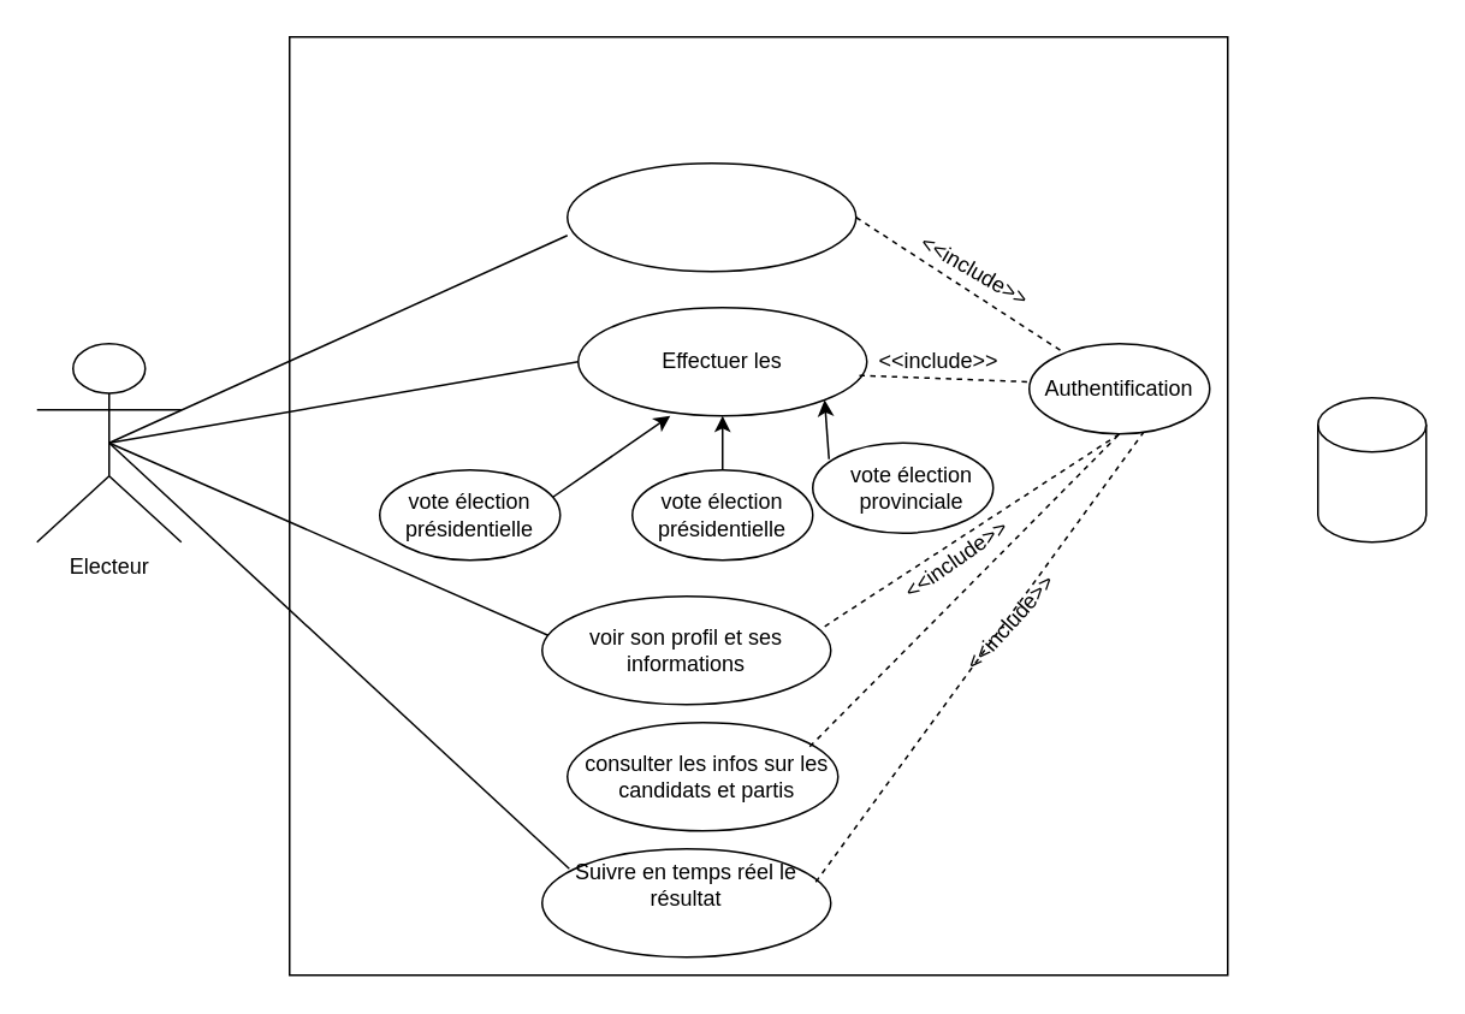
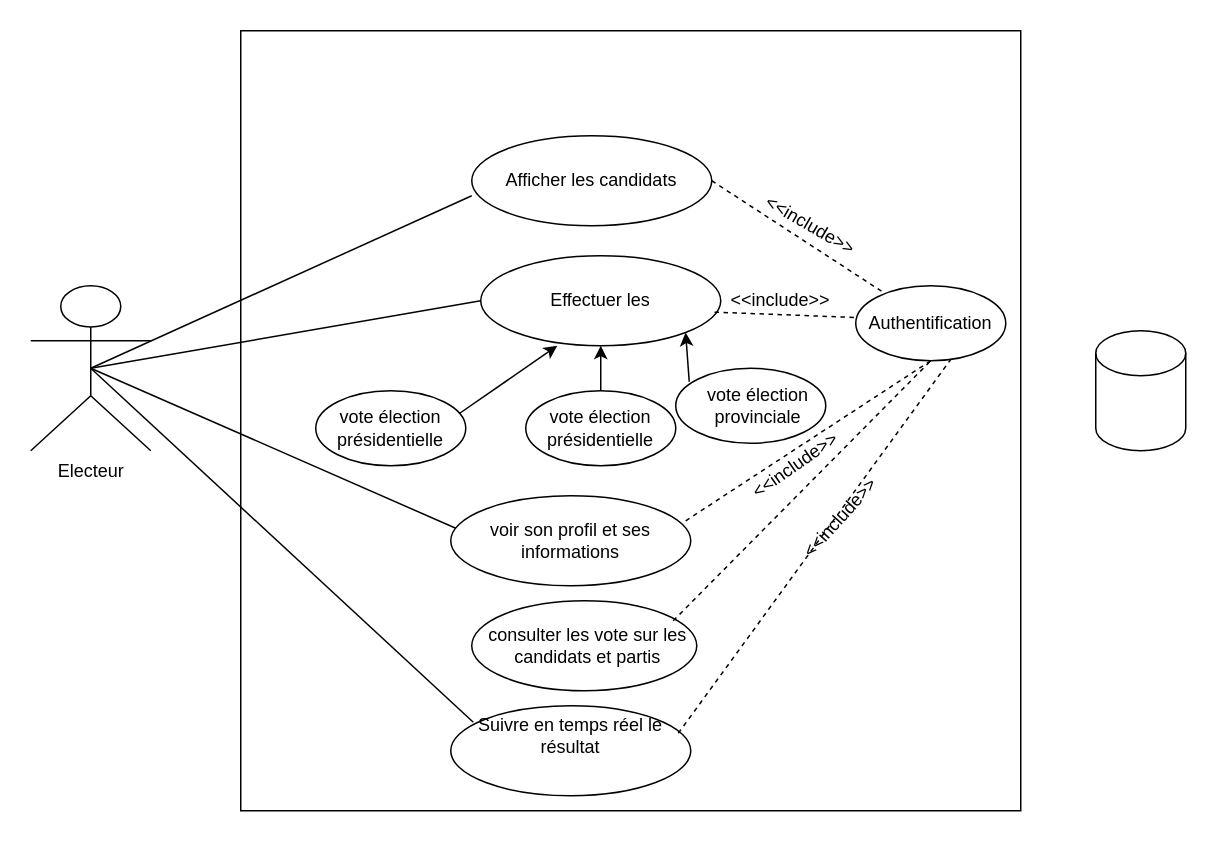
+ <mxCell id="6" value="Afficher les candidats" style="text;html=1;strokeColor=none;fillColor=none;align=center;verticalAlign=middle;whiteSpace=wrap;rounded=0;" parent="4" vertex="1"><mxGeometry x="15" y="20" width="130" height="20" as="geometry" /></mxCell>
- <mxCell id="46" value="consulter les infos sur les candidats et partis" style="text;html=1;strokeColor=none;fillColor=none;align=center;verticalAlign=middle;whiteSpace=wrap;rounded=0;glass=0;" vertex="1" parent="1"><mxGeometry x="314" y="420" width="155" height="20" as="geometry" /></mxCell>
+ <mxCell id="46" value="consulter les vote sur les candidats et partis" style="text;html=1;strokeColor=none;fillColor=none;align=center;verticalAlign=middle;whiteSpace=wrap;rounded=0;glass=0;" vertex="1" parent="1"><mxGeometry x="314" y="420" width="155" height="20" as="geometry" /></mxCell>
